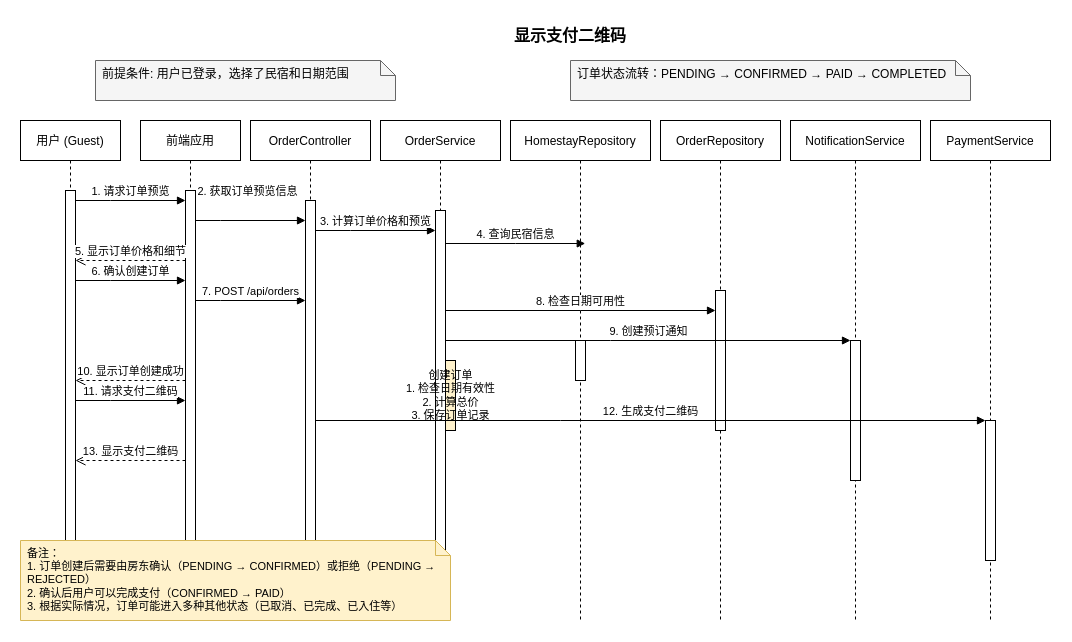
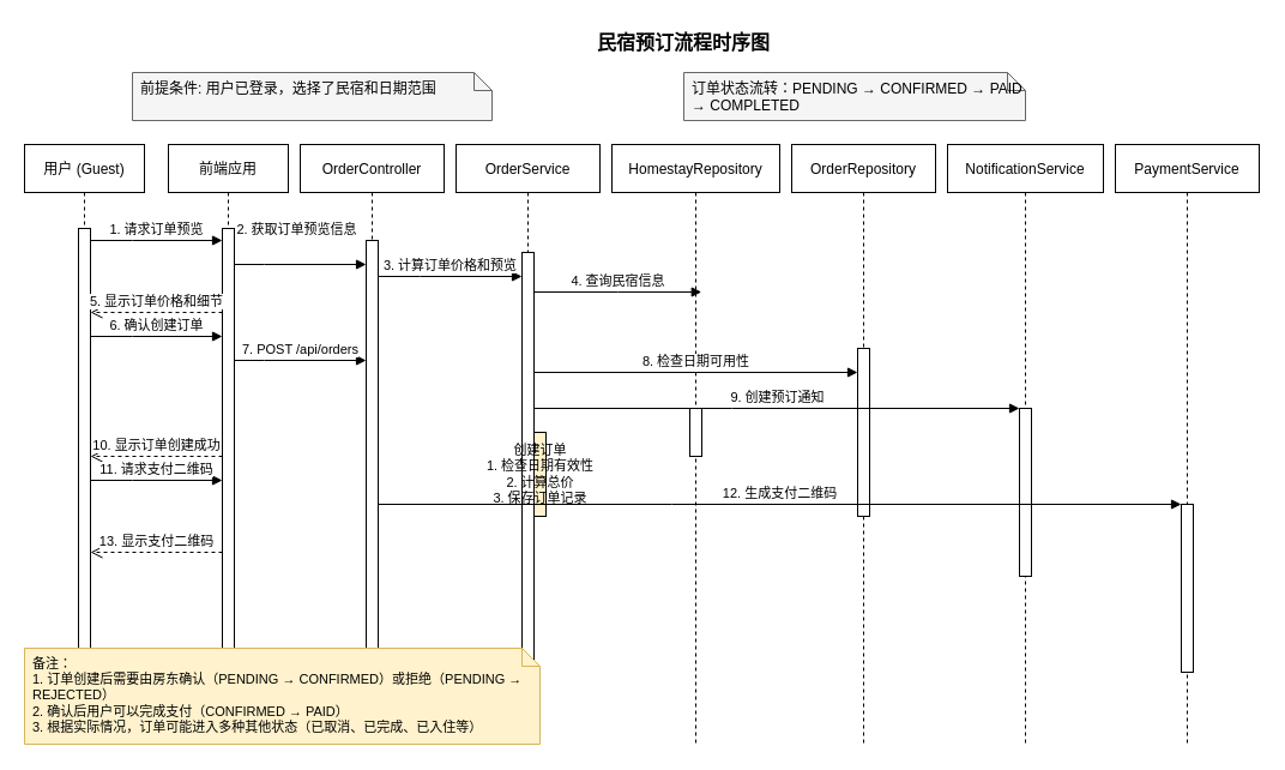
- <mxCell id="2" value="显示支付二维码" style="text;html=1;strokeColor=none;fillColor=none;align=center;verticalAlign=middle;whiteSpace=wrap;rounded=0;fontSize=16;fontStyle=1" parent="1" vertex="1"><mxGeometry x="460" y="20" width="220" height="30" as="geometry" /></mxCell>
+ <mxCell id="2" value="民宿预订流程时序图" style="text;html=1;strokeColor=none;fillColor=none;align=center;verticalAlign=middle;whiteSpace=wrap;rounded=0;fontSize=16;fontStyle=1" parent="1" vertex="1"><mxGeometry x="460" y="20" width="220" height="30" as="geometry" /></mxCell>
- <mxCell id="3" value="前提条件: 用户已登录，选择了民宿和日期范围" style="shape=note;size=15;whiteSpace=wrap;html=1;verticalAlign=top;align=left;spacingLeft=5;fillColor=#f5f5f5;strokeColor=#666666;fontSize=12;" parent="1" vertex="1"><mxGeometry x="95" y="60" width="300" height="40" as="geometry" /></mxCell>
+ <mxCell id="3" value="前提条件: 用户已登录，选择了民宿和日期范围" style="shape=note;size=15;whiteSpace=wrap;html=1;verticalAlign=top;align=left;spacingLeft=5;fillColor=#f5f5f5;strokeColor=#666666;fontSize=12;" parent="1" vertex="1"><mxGeometry x="110" y="60" width="300" height="40" as="geometry" /></mxCell>
- <mxCell id="4" value="订单状态流转：PENDING → CONFIRMED → PAID → COMPLETED" style="shape=note;size=15;whiteSpace=wrap;html=1;verticalAlign=top;align=left;spacingLeft=5;fillColor=#f5f5f5;strokeColor=#666666;fontSize=12;" parent="1" vertex="1"><mxGeometry x="570" y="60" width="400" height="40" as="geometry" /></mxCell>
+ <mxCell id="4" value="订单状态流转：PENDING → CONFIRMED → PAID → COMPLETED" style="shape=note;size=15;whiteSpace=wrap;html=1;verticalAlign=top;align=left;spacingLeft=5;fillColor=#f5f5f5;strokeColor=#666666;fontSize=12;" parent="1" vertex="1"><mxGeometry x="570" y="60" width="285" height="40" as="geometry" /></mxCell>
